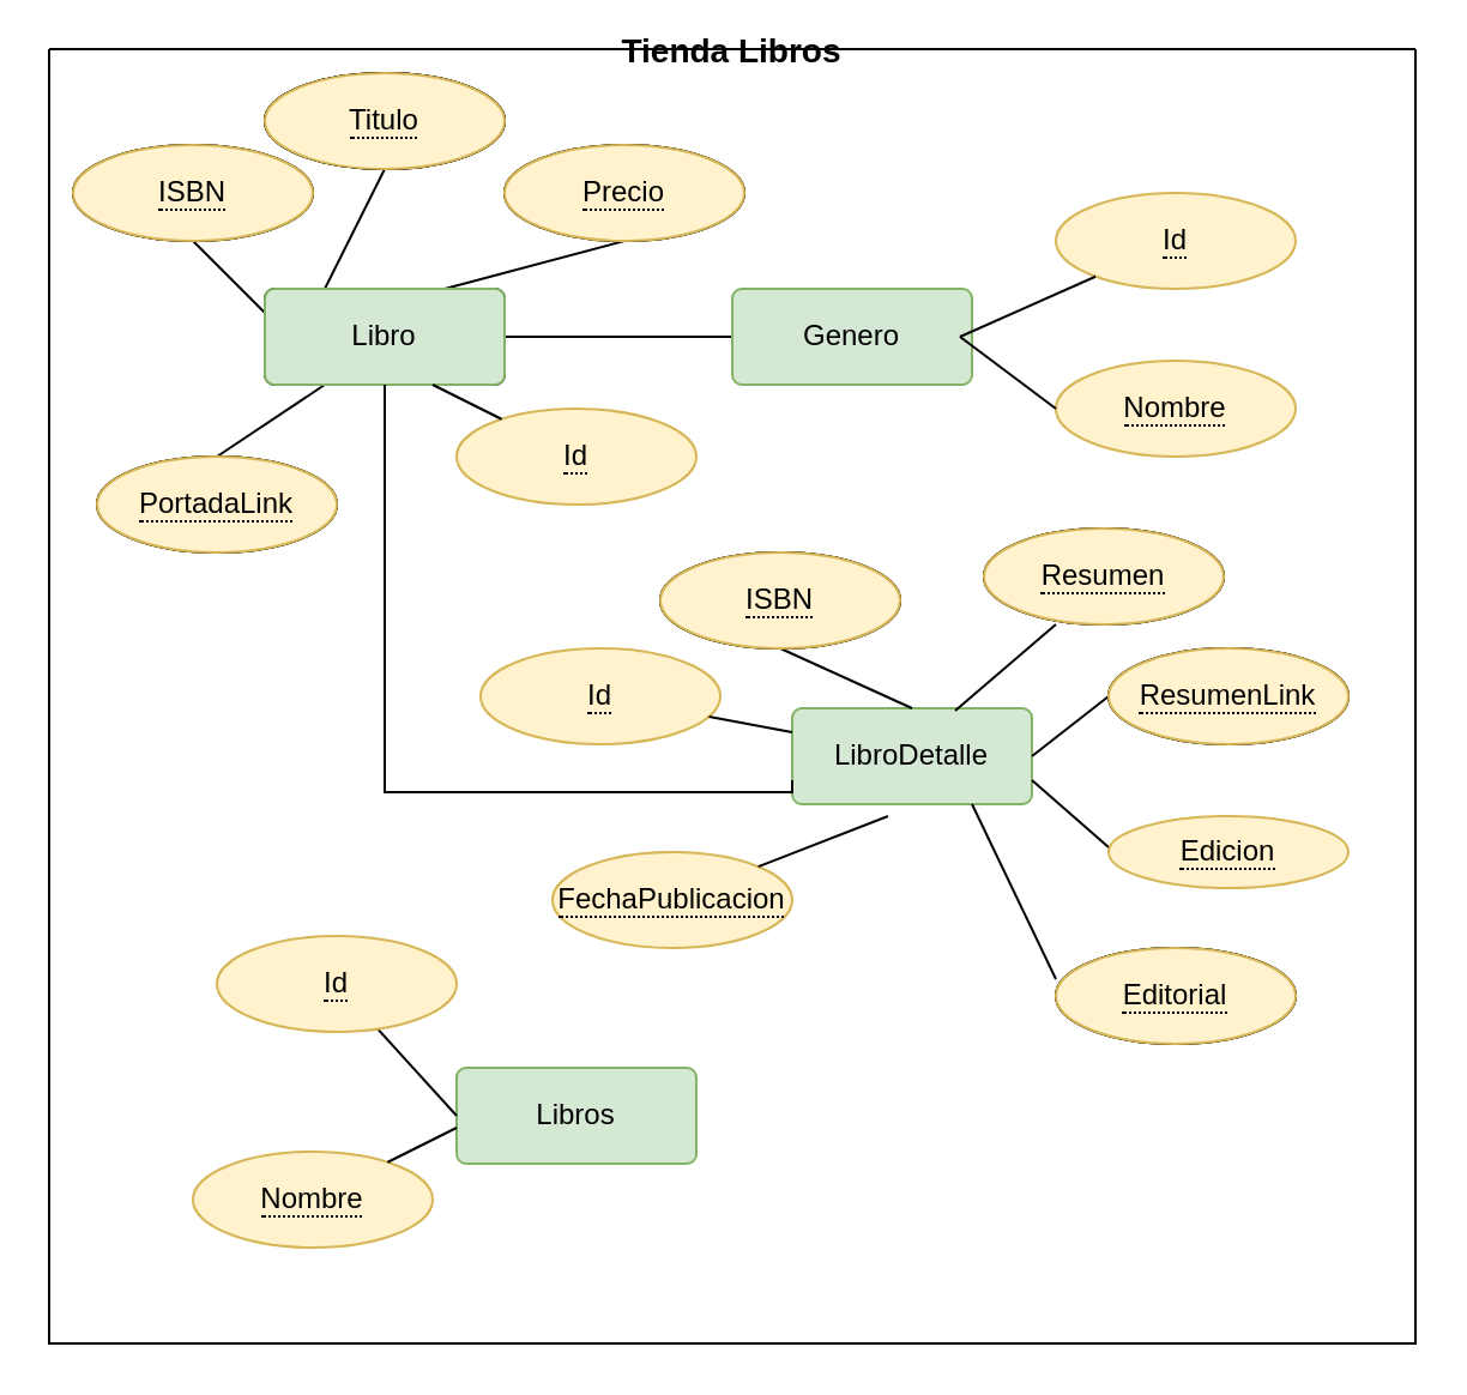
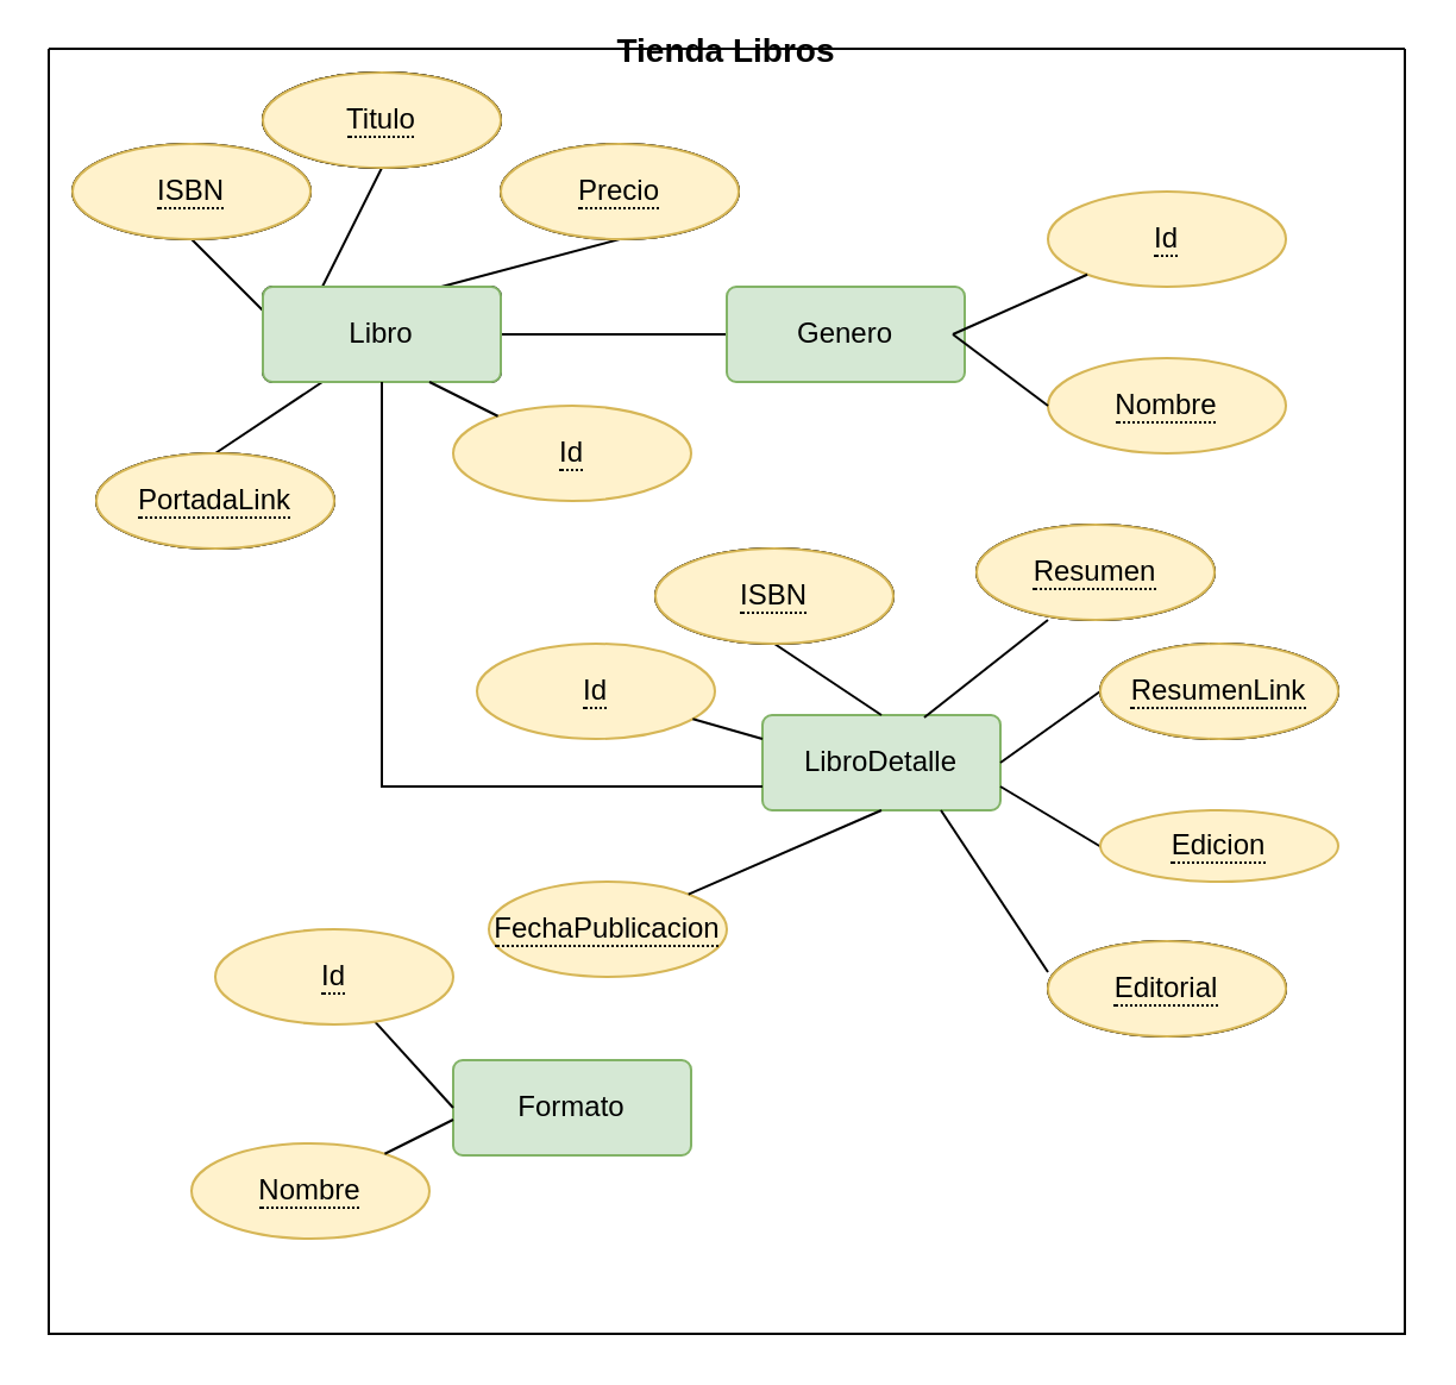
- <mxCell id="28" value="LibroDetalle" style="rounded=1;arcSize=10;whiteSpace=wrap;html=1;align=center;fillColor=#d5e8d4;strokeColor=#82b366;" vertex="1" parent="24"><mxGeometry x="310" y="275" width="100" height="40" as="geometry" /></mxCell>
+ <mxCell id="28" value="LibroDetalle" style="rounded=1;arcSize=10;whiteSpace=wrap;html=1;align=center;fillColor=#d5e8d4;strokeColor=#82b366;" vertex="1" parent="24"><mxGeometry x="300" y="280" width="100" height="40" as="geometry" /></mxCell>
- <mxCell id="36" value="&lt;span style=&quot;border-bottom: 1px dotted&quot;&gt;FechaPublicacion&lt;/span&gt;" style="ellipse;whiteSpace=wrap;html=1;align=center;fillColor=#fff2cc;strokeColor=#d6b656;" vertex="1" parent="24"><mxGeometry x="210" y="335" width="100" height="40" as="geometry" /></mxCell>
+ <mxCell id="36" value="&lt;span style=&quot;border-bottom: 1px dotted&quot;&gt;FechaPublicacion&lt;/span&gt;" style="ellipse;whiteSpace=wrap;html=1;align=center;fillColor=#fff2cc;strokeColor=#d6b656;" vertex="1" parent="24"><mxGeometry x="185" y="350" width="100" height="40" as="geometry" /></mxCell>
- <mxCell id="13" value="Libros" style="rounded=1;arcSize=10;whiteSpace=wrap;html=1;align=center;fillColor=#d5e8d4;strokeColor=#82b366;" vertex="1" parent="1"><mxGeometry x="190" y="445" width="100" height="40" as="geometry" /></mxCell>
+ <mxCell id="13" value="Formato" style="rounded=1;arcSize=10;whiteSpace=wrap;html=1;align=center;fillColor=#d5e8d4;strokeColor=#82b366;" vertex="1" parent="1"><mxGeometry x="190" y="445" width="100" height="40" as="geometry" /></mxCell>
